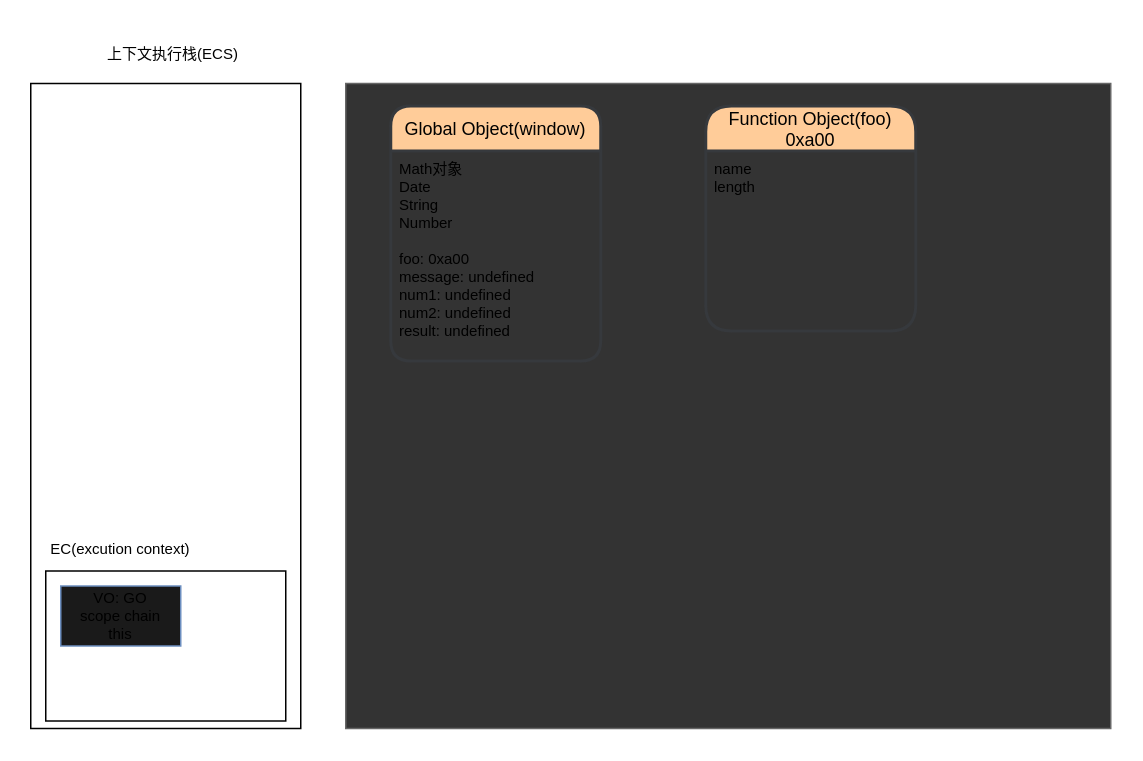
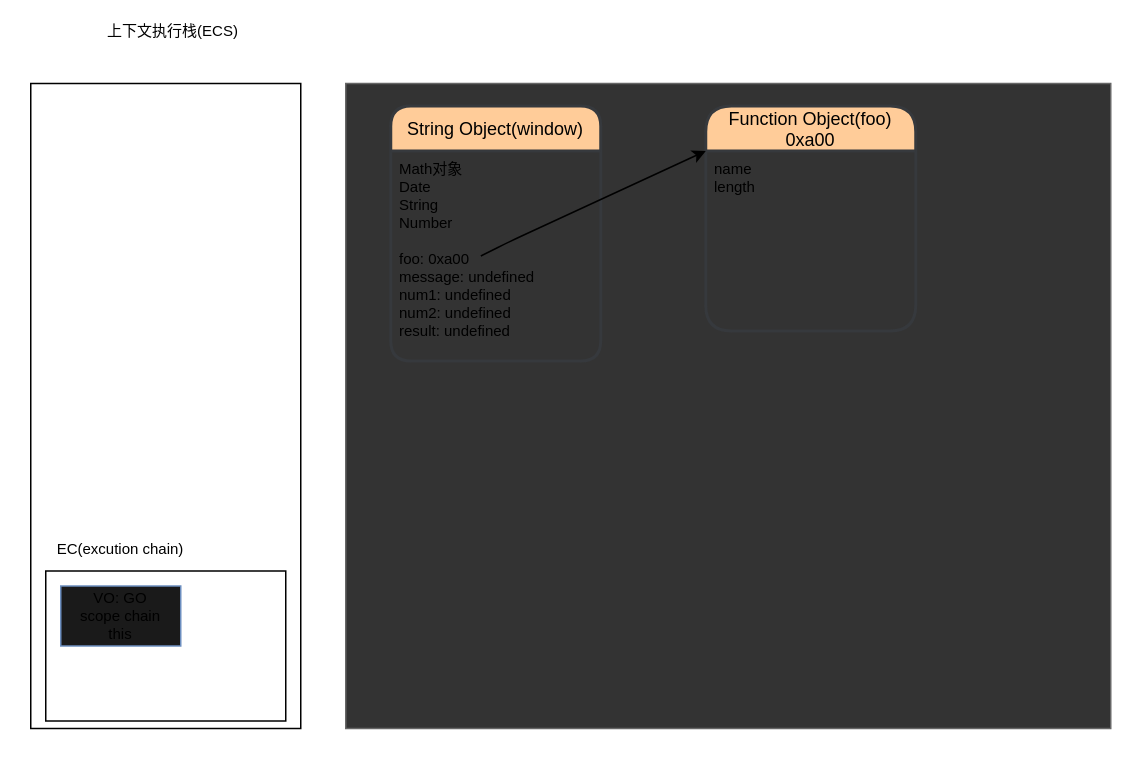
- <mxCell id="6" value="上下文执行栈(ECS)" style="text;html=1;strokeColor=none;fillColor=none;align=center;verticalAlign=middle;whiteSpace=wrap;rounded=0;fontSize=10;" parent="1" vertex="1"><mxGeometry x="70" y="20" width="90" height="30" as="geometry" /></mxCell>
+ <mxCell id="6" value="上下文执行栈(ECS)" style="text;html=1;strokeColor=none;fillColor=none;align=center;verticalAlign=middle;whiteSpace=wrap;rounded=0;fontSize=10;" parent="1" vertex="1"><mxGeometry x="70" y="5" width="90" height="30" as="geometry" /></mxCell>
- <mxCell id="4" value="Global Object(window)" style="swimlane;childLayout=stackLayout;horizontal=1;startSize=30;horizontalStack=0;rounded=1;fontSize=12;fontStyle=0;strokeWidth=2;resizeParent=0;resizeLast=1;shadow=0;dashed=0;align=center;fillColor=#ffcc99;strokeColor=#36393d;" parent="1" vertex="1"><mxGeometry x="260" y="70" width="140" height="170" as="geometry" /></mxCell>
+ <mxCell id="4" value="String Object(window)" style="swimlane;childLayout=stackLayout;horizontal=1;startSize=30;horizontalStack=0;rounded=1;fontSize=12;fontStyle=0;strokeWidth=2;resizeParent=0;resizeLast=1;shadow=0;dashed=0;align=center;fillColor=#ffcc99;strokeColor=#36393d;" parent="1" vertex="1"><mxGeometry x="260" y="70" width="140" height="170" as="geometry" /></mxCell>
+ <mxCell id="12" value="" style="endArrow=classic;html=1;fontSize=10;entryX=0;entryY=0;entryDx=0;entryDy=0;exitX=0.429;exitY=0.5;exitDx=0;exitDy=0;exitPerimeter=0;" parent="1" source="5" target="10" edge="1"><mxGeometry width="50" height="50" relative="1" as="geometry"><mxPoint x="310" y="220" as="sourcePoint" /><mxPoint x="360" y="180" as="targetPoint" /><Array as="points"><mxPoint x="340" y="160" /></Array></mxGeometry></mxCell>
- <mxCell id="8" value="EC(excution context)" style="text;html=1;strokeColor=none;fillColor=none;align=center;verticalAlign=middle;whiteSpace=wrap;rounded=0;fontSize=10;" parent="1" vertex="1"><mxGeometry x="30" y="350" width="100" height="30" as="geometry" /></mxCell>
+ <mxCell id="8" value="EC(excution chain)" style="text;html=1;strokeColor=none;fillColor=none;align=center;verticalAlign=middle;whiteSpace=wrap;rounded=0;fontSize=10;" parent="1" vertex="1"><mxGeometry x="30" y="350" width="100" height="30" as="geometry" /></mxCell>
